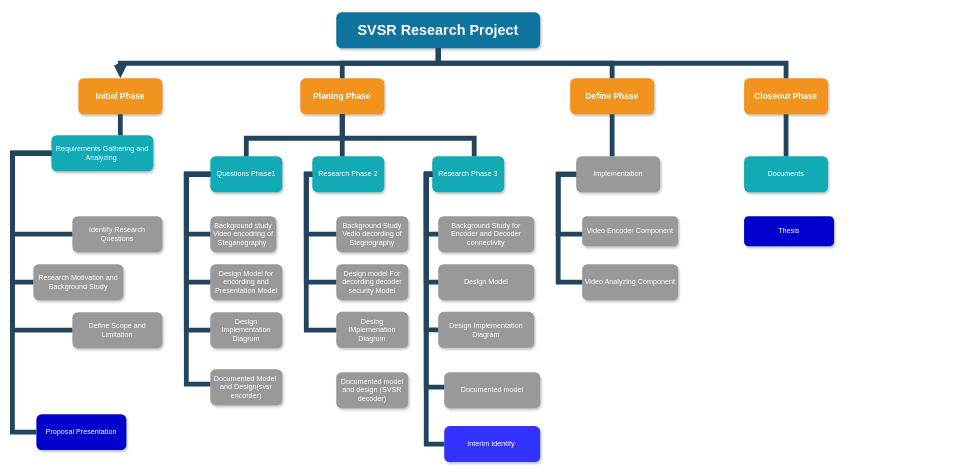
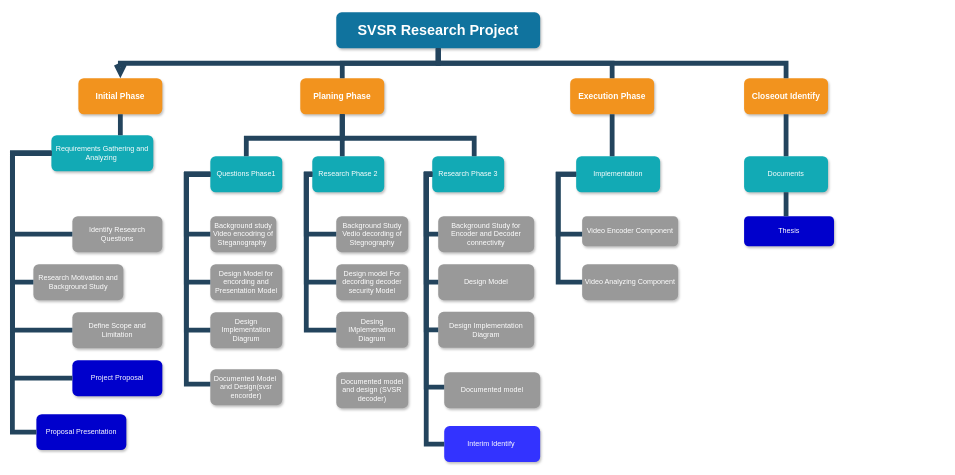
- <mxCell id="5" value="Define Phase" style="whiteSpace=wrap;rounded=1;fillColor=#F2931E;strokeColor=none;shadow=1;fontColor=#FFFFFF;fontStyle=1;fontSize=14" parent="1" vertex="1"><mxGeometry x="950" y="130" width="140" height="60" as="geometry" /></mxCell>
+ <mxCell id="5" value="Execution Phase" style="whiteSpace=wrap;rounded=1;fillColor=#F2931E;strokeColor=none;shadow=1;fontColor=#FFFFFF;fontStyle=1;fontSize=14" parent="1" vertex="1"><mxGeometry x="950" y="130" width="140" height="60" as="geometry" /></mxCell>
- <mxCell id="6" value="Closeout Phase" style="whiteSpace=wrap;rounded=1;fillColor=#F2931E;strokeColor=none;shadow=1;fontColor=#FFFFFF;fontStyle=1;fontSize=14" parent="1" vertex="1"><mxGeometry x="1240" y="130" width="140" height="60" as="geometry" /></mxCell>
+ <mxCell id="6" value="Closeout Identify" style="whiteSpace=wrap;rounded=1;fillColor=#F2931E;strokeColor=none;shadow=1;fontColor=#FFFFFF;fontStyle=1;fontSize=14" parent="1" vertex="1"><mxGeometry x="1240" y="130" width="140" height="60" as="geometry" /></mxCell>
- <mxCell id="39" value="Implementation" style="whiteSpace=wrap;rounded=1;fillColor=#999999;strokeColor=none;shadow=1;fontColor=#FFFFFF;" parent="1" vertex="1"><mxGeometry x="960" y="260" width="140" height="60" as="geometry" /></mxCell>
+ <mxCell id="39" value="Implementation" style="whiteSpace=wrap;rounded=1;fillColor=#12AAB5;strokeColor=none;shadow=1;fontColor=#FFFFFF;" parent="1" vertex="1"><mxGeometry x="960" y="260" width="140" height="60" as="geometry" /></mxCell>
+ <mxCell id="63" value="" style="edgeStyle=elbowEdgeStyle;elbow=vertical;rounded=0;fontColor=#000000;endArrow=none;endFill=0;strokeWidth=8;strokeColor=#23445D;entryX=0.5;entryY=1;entryDx=0;entryDy=0;" edge="1" parent="1" source="62" target="60"><mxGeometry width="100" height="100" relative="1" as="geometry"><mxPoint x="1030" y="370" as="sourcePoint" /><mxPoint x="1310" y="330" as="targetPoint" /><Array as="points"><mxPoint x="1310" y="370" /></Array></mxGeometry></mxCell>
+ <mxCell id="27" value="" style="edgeStyle=elbowEdgeStyle;elbow=horizontal;rounded=0;fontColor=#000000;endArrow=none;endFill=0;strokeWidth=8;strokeColor=#23445D;" parent="1" source="7" target="11" edge="1"><mxGeometry width="100" height="100" relative="1" as="geometry"><mxPoint x="70" y="320" as="sourcePoint" /><mxPoint x="70" y="420" as="targetPoint" /><Array as="points"><mxPoint x="20" y="370" /></Array></mxGeometry></mxCell>
+ <mxCell id="11" value="Project Proposal" style="whiteSpace=wrap;rounded=1;fillColor=#0000CC;strokeColor=none;shadow=1;fontColor=#FFFFFF;fontStyle=0" parent="1" vertex="1"><mxGeometry x="120" y="600" width="150" height="60" as="geometry" /></mxCell>
